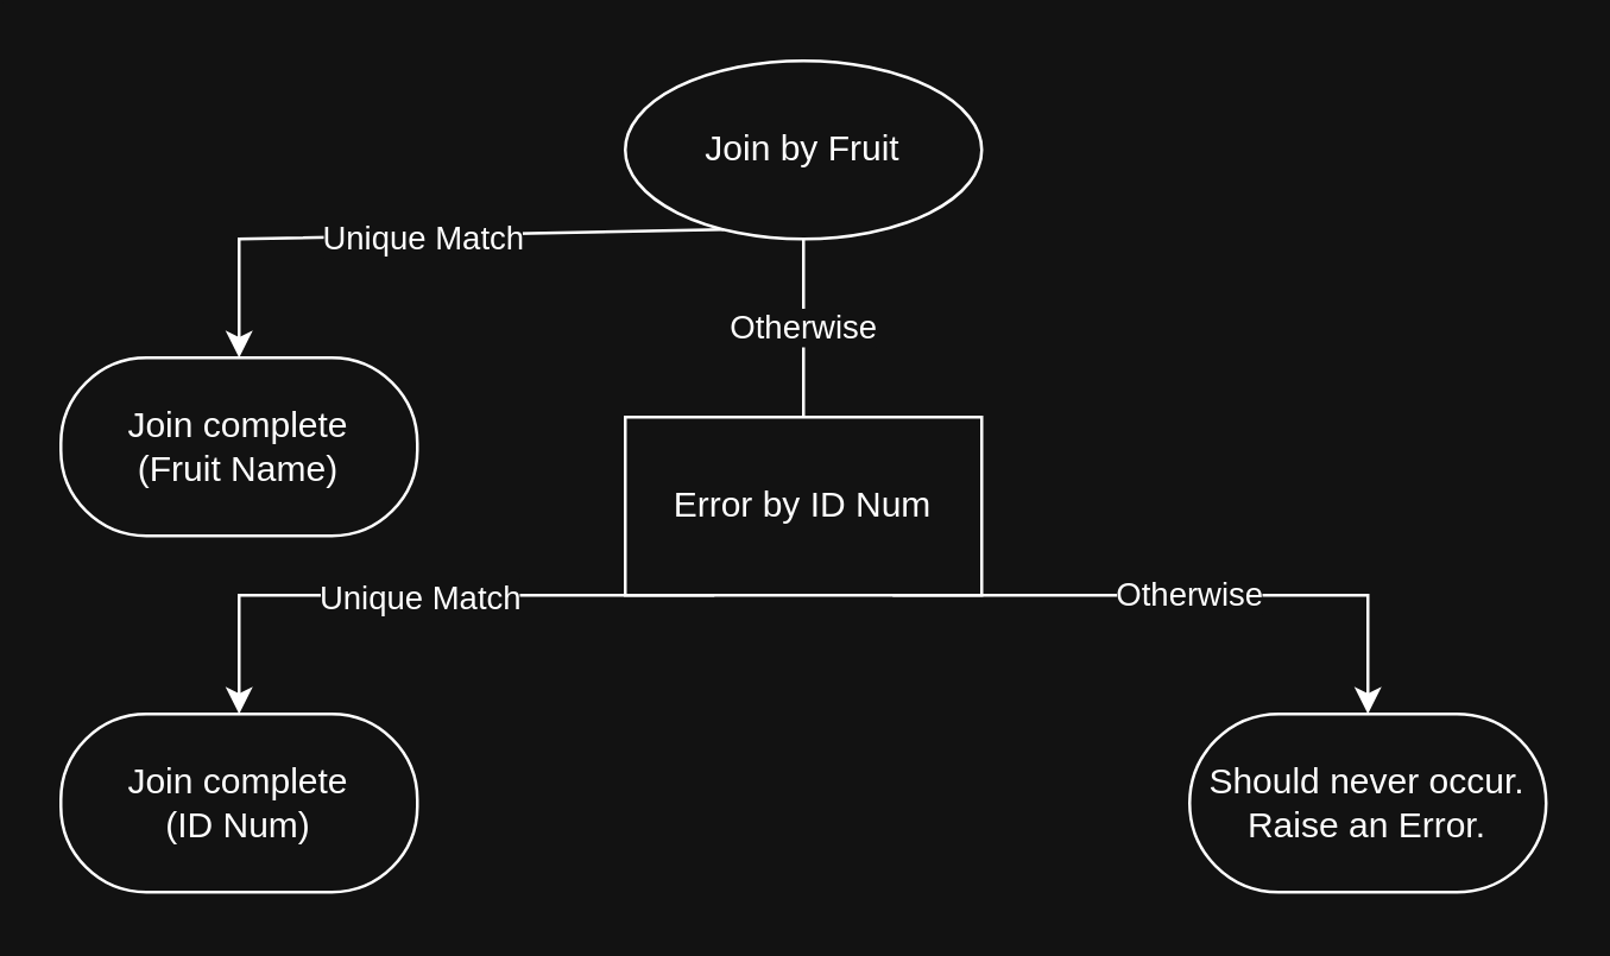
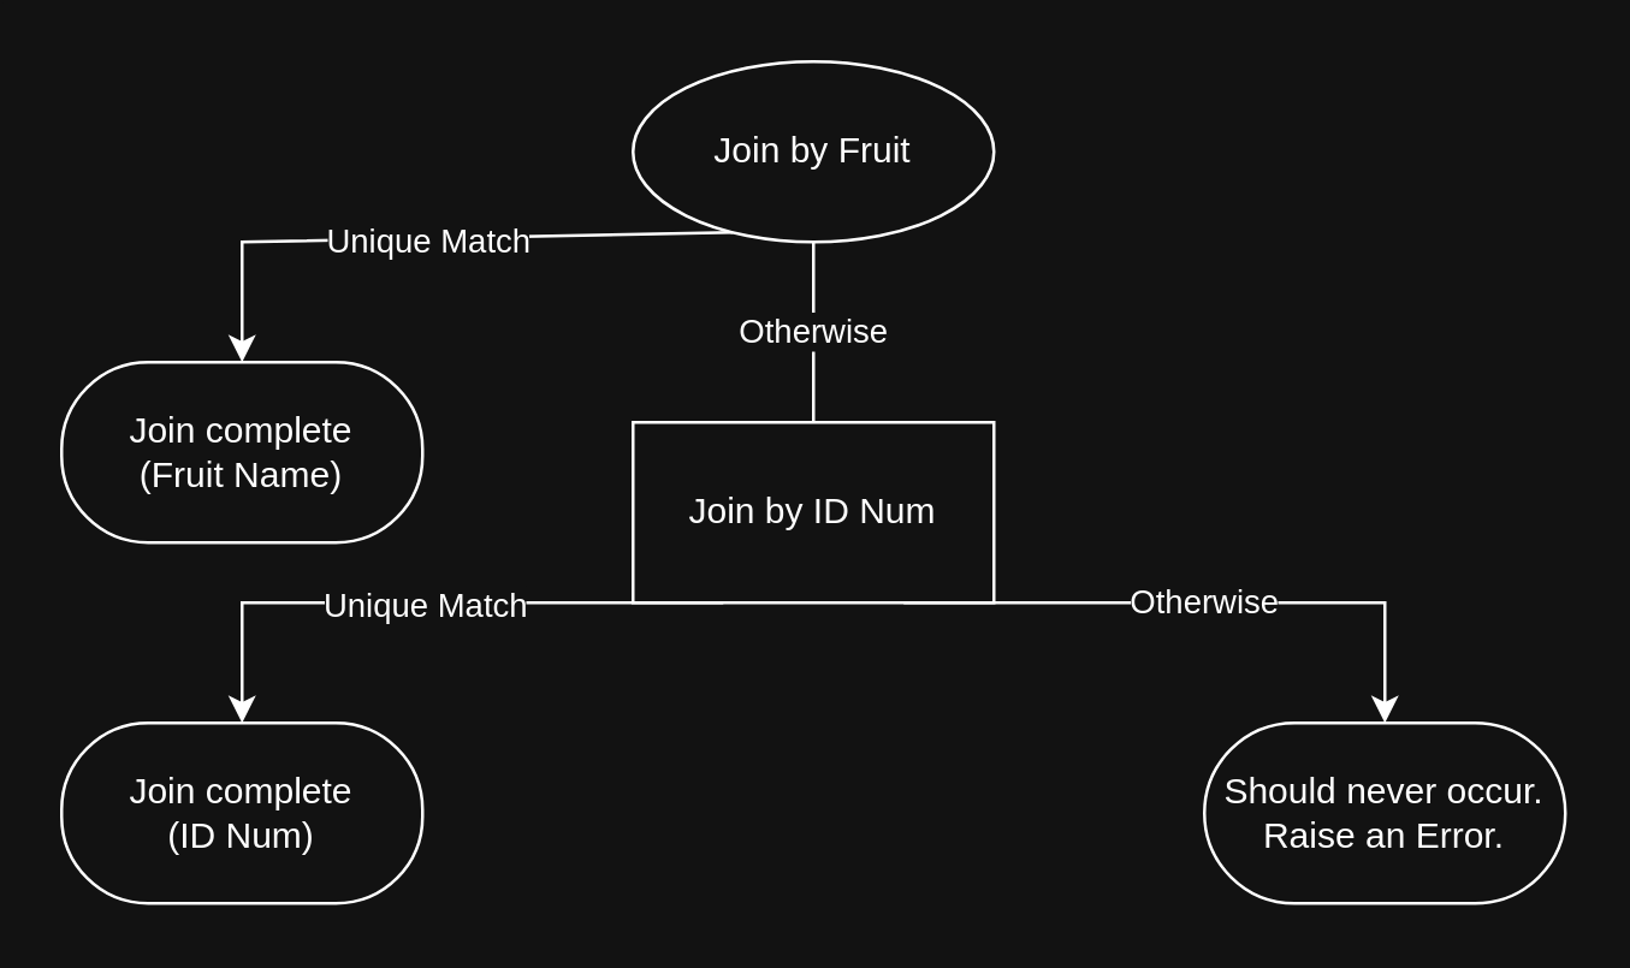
- <mxCell id="3" value="Error by ID Num" style="rounded=0;whiteSpace=wrap;html=1;fontColor=#FFFFFF;labelBackgroundColor=none;fillColor=#121212;strokeColor=#FFFFFF;" parent="1" vertex="1"><mxGeometry x="210" y="140" width="120" height="60" as="geometry" /></mxCell>
+ <mxCell id="3" value="Join by ID Num" style="rounded=0;whiteSpace=wrap;html=1;fontColor=#FFFFFF;labelBackgroundColor=none;fillColor=#121212;strokeColor=#FFFFFF;" parent="1" vertex="1"><mxGeometry x="210" y="140" width="120" height="60" as="geometry" /></mxCell>
